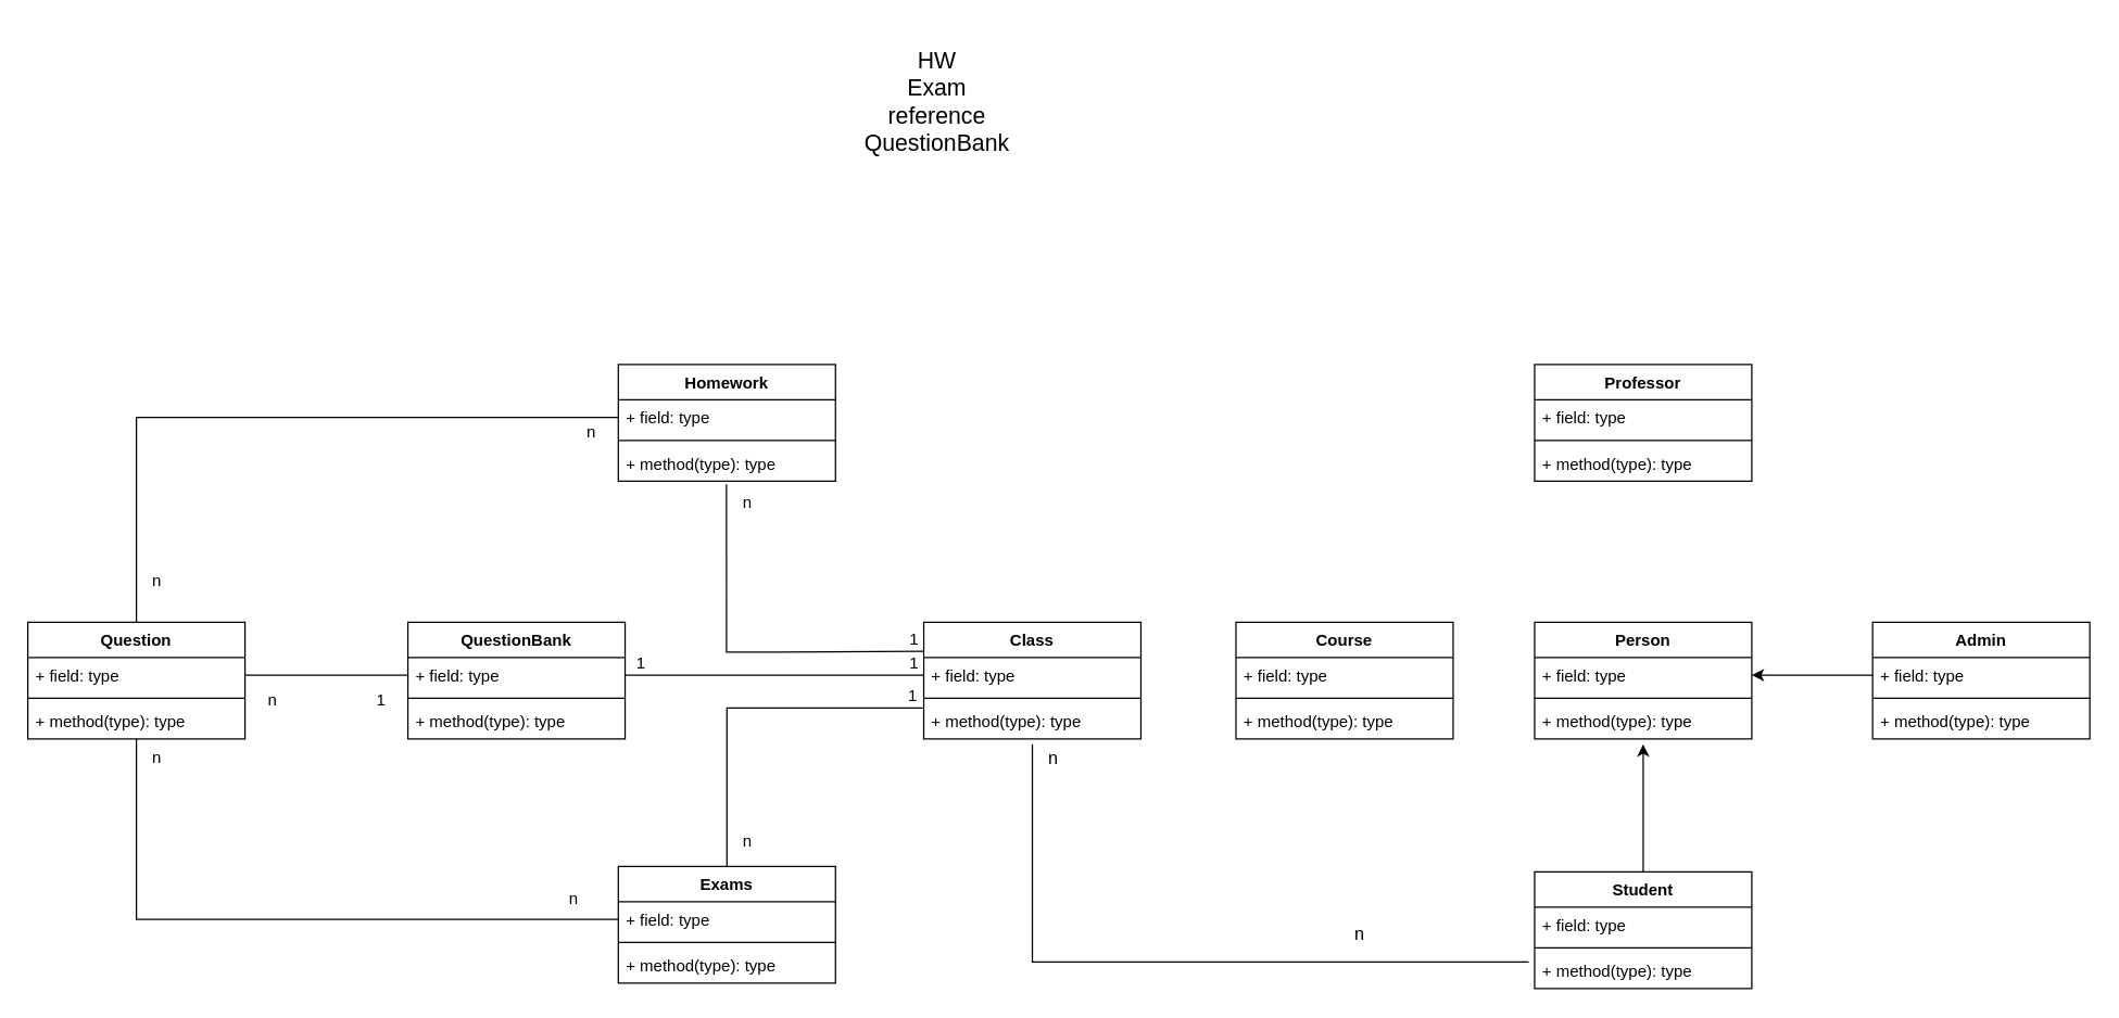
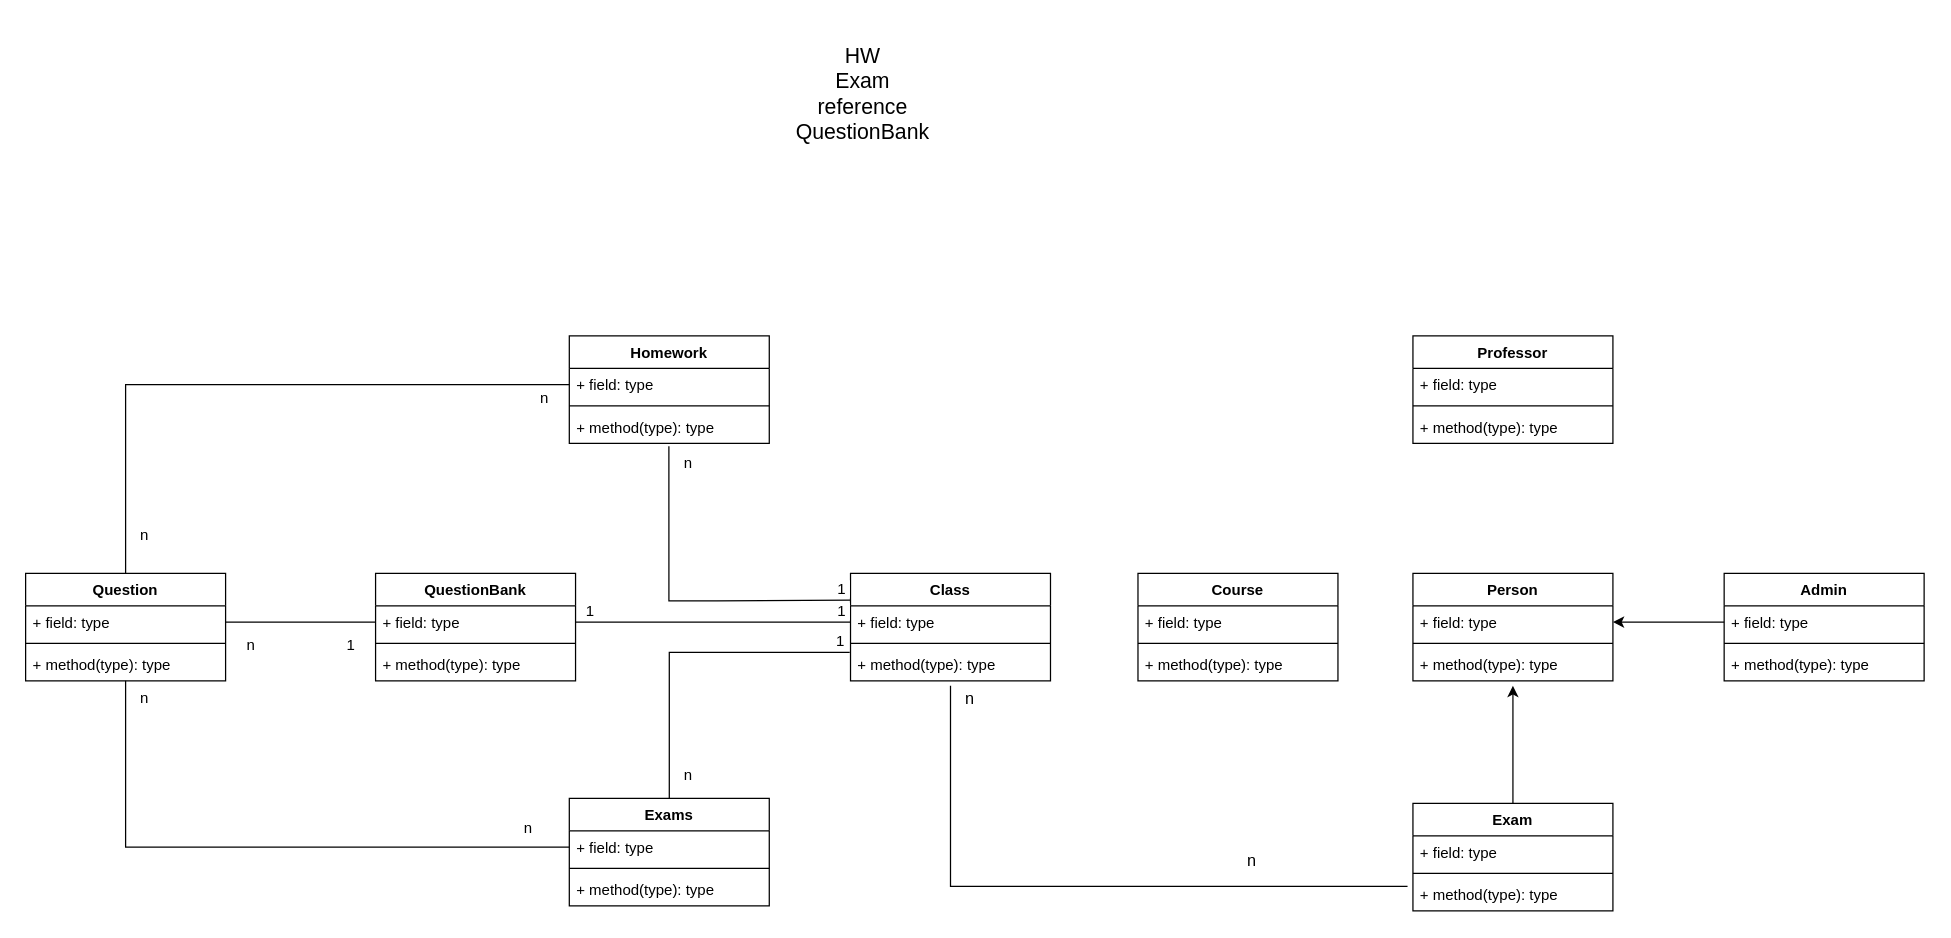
- <mxCell id="11" value="Student" style="swimlane;fontStyle=1;align=center;verticalAlign=top;childLayout=stackLayout;horizontal=1;startSize=26;horizontalStack=0;resizeParent=1;resizeParentMax=0;resizeLast=0;collapsible=1;marginBottom=0;" vertex="1" parent="1"><mxGeometry x="1130" y="642" width="160" height="86" as="geometry" /></mxCell>
+ <mxCell id="11" value="Exam" style="swimlane;fontStyle=1;align=center;verticalAlign=top;childLayout=stackLayout;horizontal=1;startSize=26;horizontalStack=0;resizeParent=1;resizeParentMax=0;resizeLast=0;collapsible=1;marginBottom=0;" vertex="1" parent="1"><mxGeometry x="1130" y="642" width="160" height="86" as="geometry" /></mxCell>
